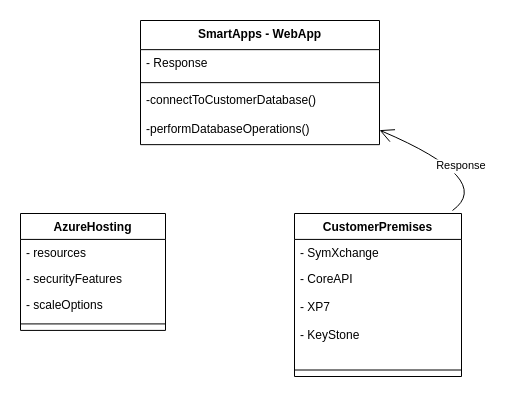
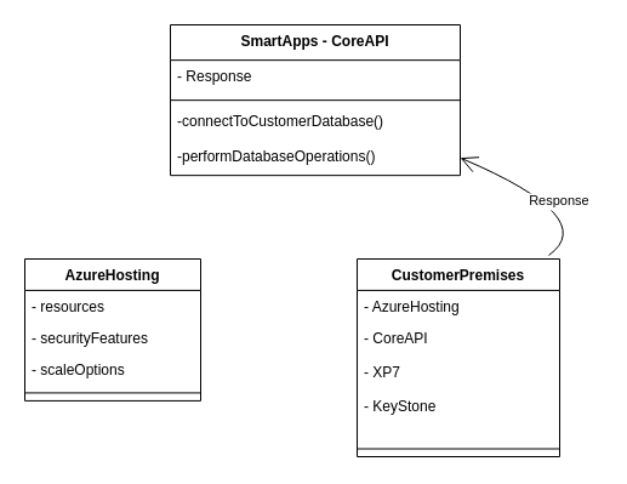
- <mxCell id="2" value="SmartApps - WebApp" style="swimlane;fontStyle=1;align=center;verticalAlign=top;childLayout=stackLayout;horizontal=1;startSize=29.15;horizontalStack=0;resizeParent=1;resizeParentMax=0;resizeLast=0;collapsible=0;marginBottom=0;" parent="1" vertex="1"><mxGeometry x="140" y="20" width="239" height="124.15" as="geometry" /></mxCell>
+ <mxCell id="2" value="SmartApps - CoreAPI" style="swimlane;fontStyle=1;align=center;verticalAlign=top;childLayout=stackLayout;horizontal=1;startSize=29.15;horizontalStack=0;resizeParent=1;resizeParentMax=0;resizeLast=0;collapsible=0;marginBottom=0;" parent="1" vertex="1"><mxGeometry x="140" y="20" width="239" height="124.15" as="geometry" /></mxCell>
- <mxCell id="13" value="- SymXchange" style="text;strokeColor=none;fillColor=none;align=left;verticalAlign=top;spacingLeft=4;spacingRight=4;overflow=hidden;rotatable=0;points=[[0,0.5],[1,0.5]];portConstraint=eastwest;" parent="12" vertex="1"><mxGeometry y="25.911" width="167" height="26" as="geometry" /></mxCell>
+ <mxCell id="13" value="- AzureHosting" style="text;strokeColor=none;fillColor=none;align=left;verticalAlign=top;spacingLeft=4;spacingRight=4;overflow=hidden;rotatable=0;points=[[0,0.5],[1,0.5]];portConstraint=eastwest;" parent="12" vertex="1"><mxGeometry y="25.911" width="167" height="26" as="geometry" /></mxCell>
